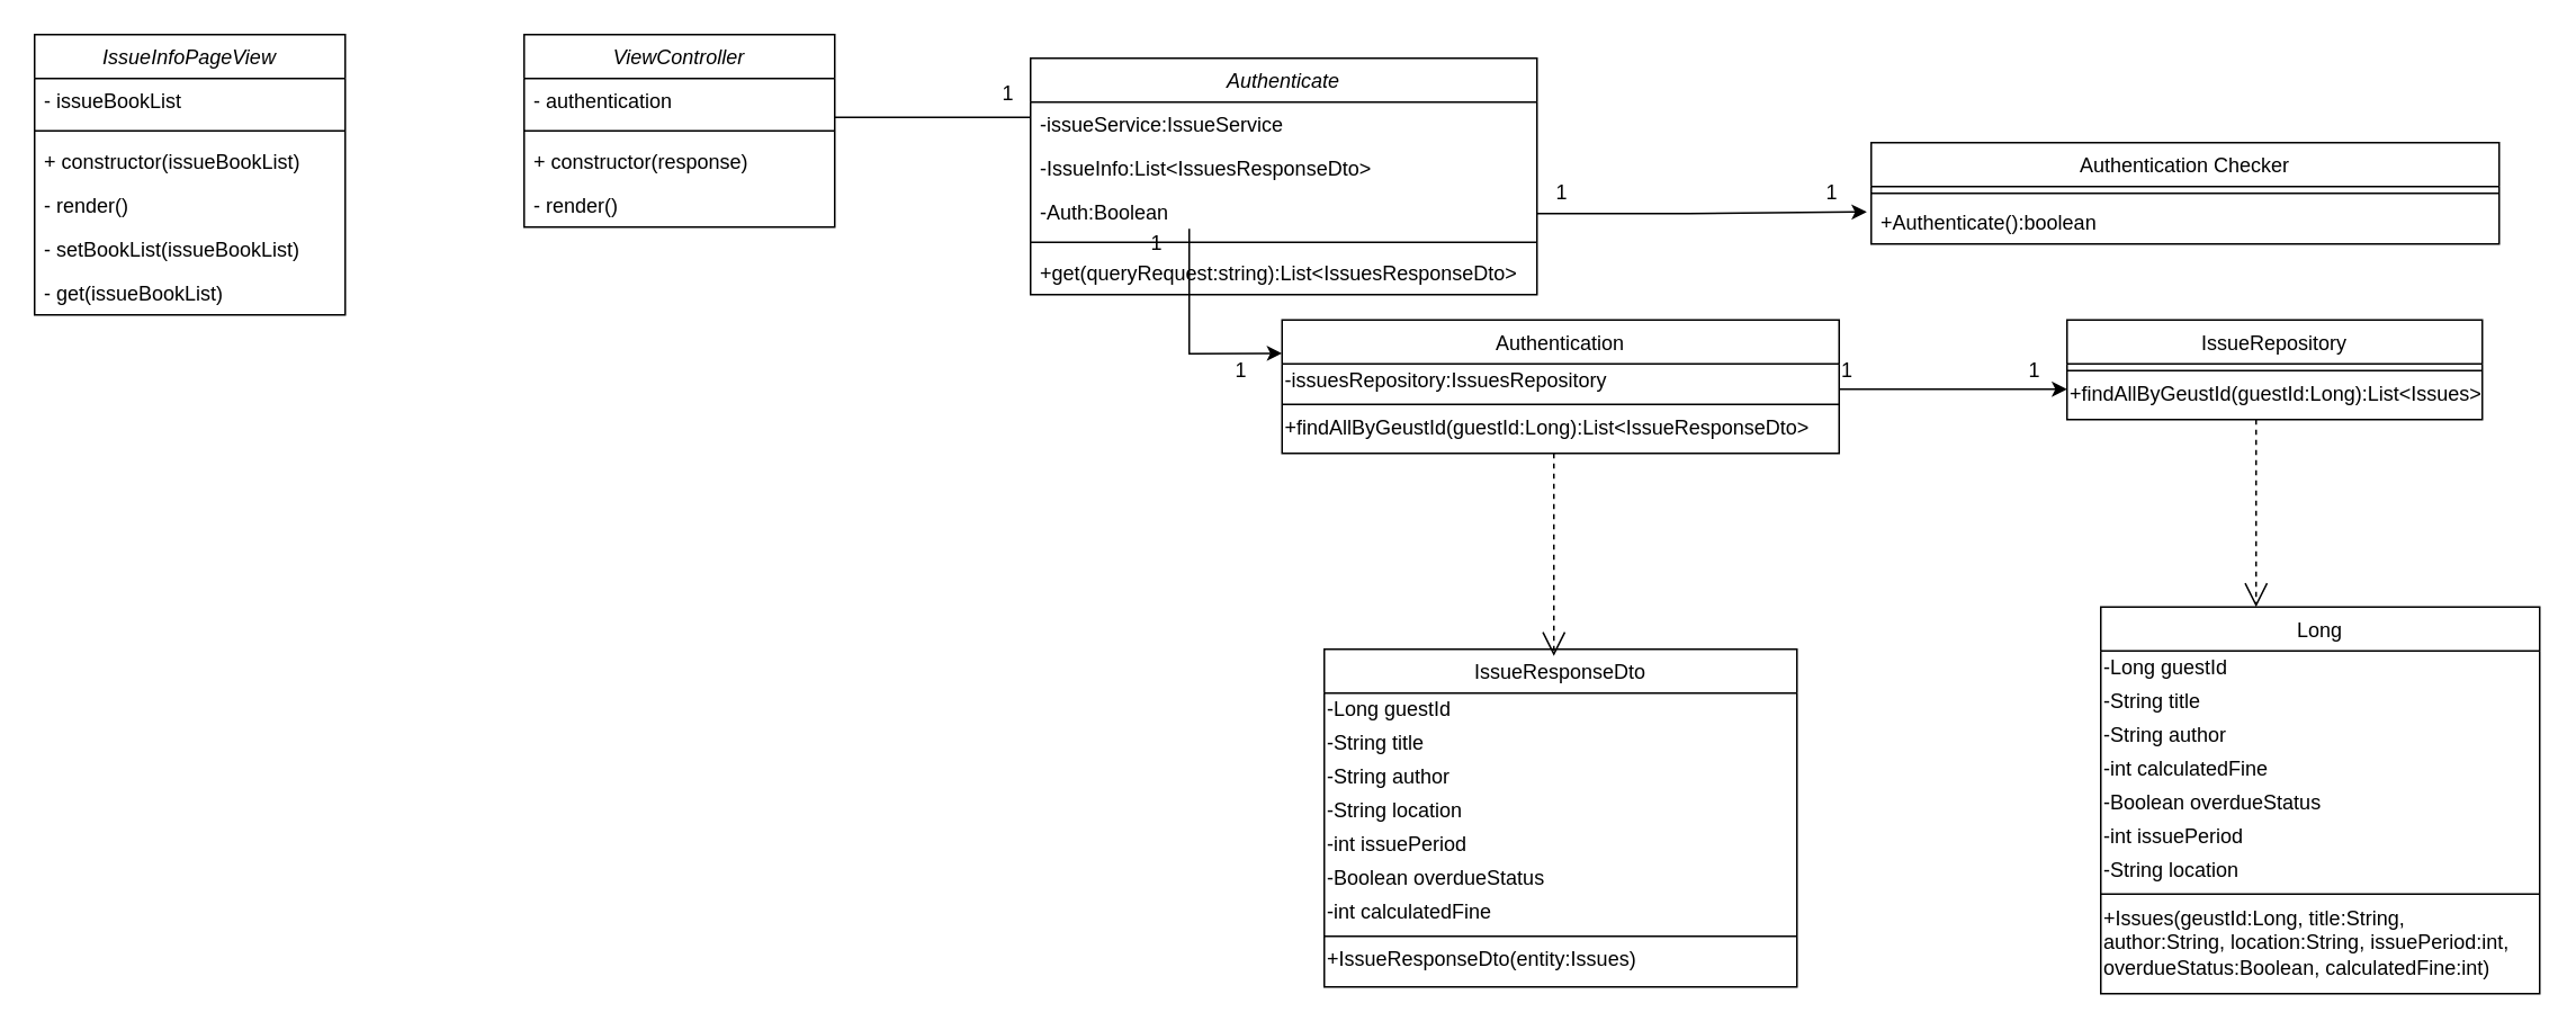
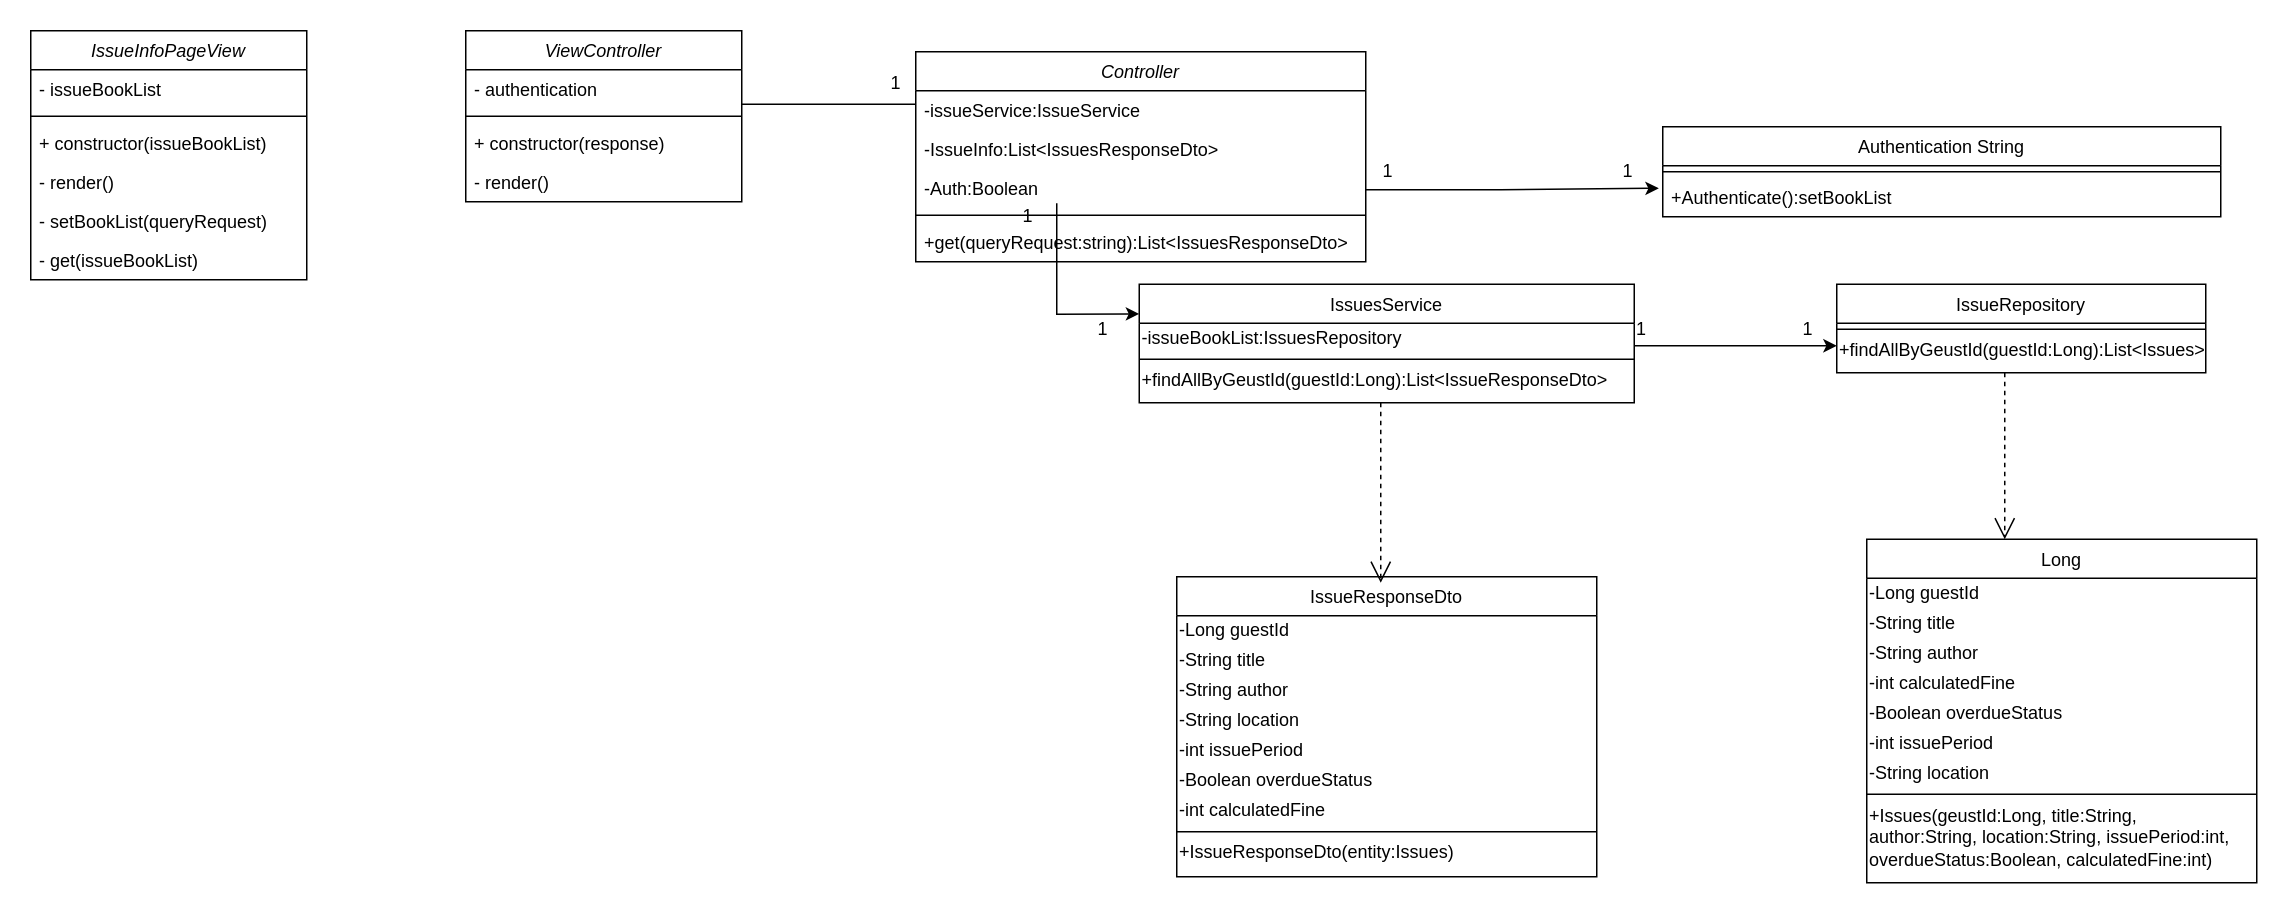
- <mxCell id="2" value="Authenticate" style="swimlane;fontStyle=2;align=center;verticalAlign=top;childLayout=stackLayout;horizontal=1;startSize=26;horizontalStack=0;resizeParent=1;resizeLast=0;collapsible=1;marginBottom=0;rounded=0;shadow=0;strokeWidth=1;" parent="1" vertex="1"><mxGeometry x="610" y="34" width="300" height="140" as="geometry"><mxRectangle x="230" y="140" width="160" height="26" as="alternateBounds" /></mxGeometry></mxCell>
+ <mxCell id="2" value="Controller" style="swimlane;fontStyle=2;align=center;verticalAlign=top;childLayout=stackLayout;horizontal=1;startSize=26;horizontalStack=0;resizeParent=1;resizeLast=0;collapsible=1;marginBottom=0;rounded=0;shadow=0;strokeWidth=1;" parent="1" vertex="1"><mxGeometry x="610" y="34" width="300" height="140" as="geometry"><mxRectangle x="230" y="140" width="160" height="26" as="alternateBounds" /></mxGeometry></mxCell>
- <mxCell id="57" value="Authentication Checker" style="swimlane;fontStyle=0;align=center;verticalAlign=top;childLayout=stackLayout;horizontal=1;startSize=26;horizontalStack=0;resizeParent=1;resizeLast=0;collapsible=1;marginBottom=0;rounded=0;shadow=0;strokeWidth=1;" vertex="1" parent="1"><mxGeometry x="1108" y="84" width="372" height="60" as="geometry"><mxRectangle x="550" y="140" width="160" height="26" as="alternateBounds" /></mxGeometry></mxCell>
+ <mxCell id="57" value="Authentication String" style="swimlane;fontStyle=0;align=center;verticalAlign=top;childLayout=stackLayout;horizontal=1;startSize=26;horizontalStack=0;resizeParent=1;resizeLast=0;collapsible=1;marginBottom=0;rounded=0;shadow=0;strokeWidth=1;" vertex="1" parent="1"><mxGeometry x="1108" y="84" width="372" height="60" as="geometry"><mxRectangle x="550" y="140" width="160" height="26" as="alternateBounds" /></mxGeometry></mxCell>
- <mxCell id="59" value="+Authenticate():boolean" style="text;align=left;verticalAlign=top;spacingLeft=4;spacingRight=4;overflow=hidden;rotatable=0;points=[[0,0.5],[1,0.5]];portConstraint=eastwest;" vertex="1" parent="57"><mxGeometry y="34" width="372" height="26" as="geometry" /></mxCell>
+ <mxCell id="59" value="+Authenticate():setBookList" style="text;align=left;verticalAlign=top;spacingLeft=4;spacingRight=4;overflow=hidden;rotatable=0;points=[[0,0.5],[1,0.5]];portConstraint=eastwest;" vertex="1" parent="57"><mxGeometry y="34" width="372" height="26" as="geometry" /></mxCell>
- <mxCell id="55" value="- setBookList(issueBookList)" style="text;align=left;verticalAlign=top;spacingLeft=4;spacingRight=4;overflow=hidden;rotatable=0;points=[[0,0.5],[1,0.5]];portConstraint=eastwest;" parent="50" vertex="1"><mxGeometry y="114" width="184" height="26" as="geometry" /></mxCell>
+ <mxCell id="55" value="- setBookList(queryRequest)" style="text;align=left;verticalAlign=top;spacingLeft=4;spacingRight=4;overflow=hidden;rotatable=0;points=[[0,0.5],[1,0.5]];portConstraint=eastwest;" parent="50" vertex="1"><mxGeometry y="114" width="184" height="26" as="geometry" /></mxCell>
- <mxCell id="14" value="Authentication" style="swimlane;fontStyle=0;align=center;verticalAlign=top;childLayout=stackLayout;horizontal=1;startSize=26;horizontalStack=0;resizeParent=1;resizeLast=0;collapsible=1;marginBottom=0;rounded=0;shadow=0;strokeWidth=1;" parent="1" vertex="1"><mxGeometry x="759" y="189" width="330" height="79" as="geometry"><mxRectangle x="340" y="380" width="170" height="26" as="alternateBounds" /></mxGeometry></mxCell>
+ <mxCell id="14" value="IssuesService" style="swimlane;fontStyle=0;align=center;verticalAlign=top;childLayout=stackLayout;horizontal=1;startSize=26;horizontalStack=0;resizeParent=1;resizeLast=0;collapsible=1;marginBottom=0;rounded=0;shadow=0;strokeWidth=1;" parent="1" vertex="1"><mxGeometry x="759" y="189" width="330" height="79" as="geometry"><mxRectangle x="340" y="380" width="170" height="26" as="alternateBounds" /></mxGeometry></mxCell>
- <mxCell id="15" value="-issuesRepository:IssuesRepository" style="text;html=1;align=left;verticalAlign=middle;resizable=0;points=[];autosize=1;strokeColor=none;" parent="14" vertex="1"><mxGeometry y="26" width="330" height="20" as="geometry" /></mxCell>
+ <mxCell id="15" value="-issueBookList:IssuesRepository" style="text;html=1;align=left;verticalAlign=middle;resizable=0;points=[];autosize=1;strokeColor=none;" parent="14" vertex="1"><mxGeometry y="26" width="330" height="20" as="geometry" /></mxCell>
